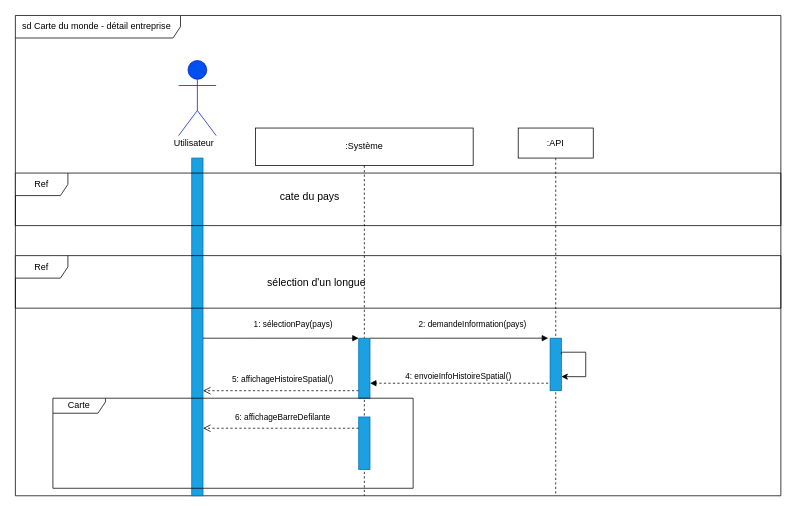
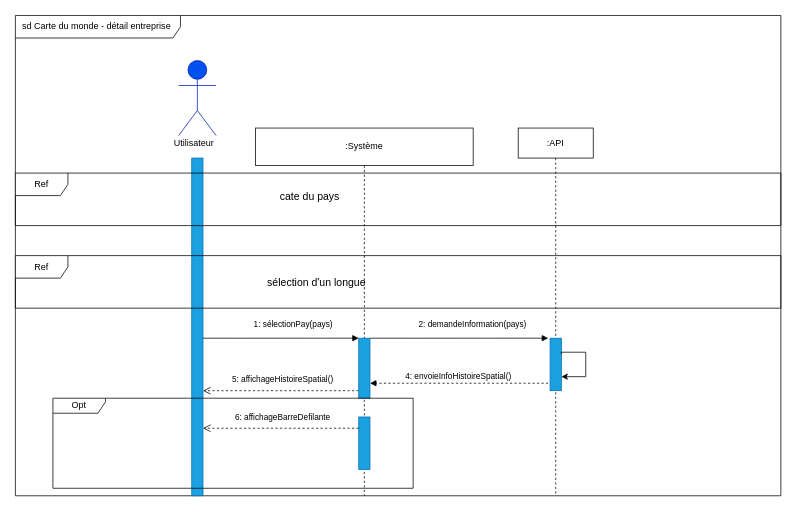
- <mxCell id="21" value="Carte" style="shape=umlFrame;whiteSpace=wrap;html=1;width=70;height=20;" vertex="1" parent="1"><mxGeometry x="70" y="530" width="480" height="120" as="geometry" /></mxCell>
+ <mxCell id="21" value="Opt" style="shape=umlFrame;whiteSpace=wrap;html=1;width=70;height=20;" vertex="1" parent="1"><mxGeometry x="70" y="530" width="480" height="120" as="geometry" /></mxCell>
